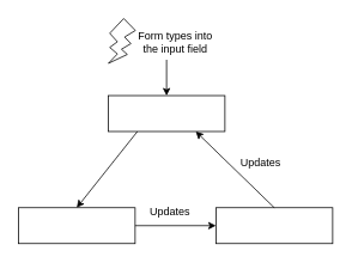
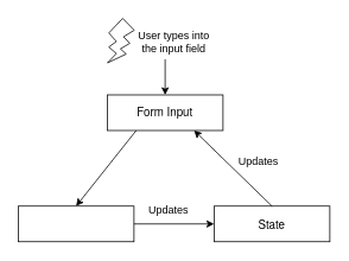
- <mxCell id="13" value="Form types into the input field" style="text;html=1;strokeColor=none;fillColor=none;align=center;verticalAlign=middle;whiteSpace=wrap;rounded=0;" parent="1" vertex="1"><mxGeometry x="145" y="32" width="100" height="30" as="geometry" /></mxCell>
+ <mxCell id="13" value="User types into the input field" style="text;html=1;strokeColor=none;fillColor=none;align=center;verticalAlign=middle;whiteSpace=wrap;rounded=0;" parent="1" vertex="1"><mxGeometry x="145" y="32" width="100" height="30" as="geometry" /></mxCell>
+ <mxCell id="5" value="&lt;p style=&quot;margin: 0px; font-variant-numeric: normal; font-variant-east-asian: normal; font-stretch: normal; font-size: 13px; line-height: normal; font-family: &amp;quot;Helvetica Neue&amp;quot;; text-align: start;&quot; class=&quot;p1&quot;&gt;Form Input&lt;/p&gt;" style="text;html=1;strokeColor=none;fillColor=none;align=center;verticalAlign=middle;whiteSpace=wrap;rounded=0;fontSize=12;fontFamily=Helvetica;" parent="1" vertex="1"><mxGeometry x="148.25" y="110" width="73.5" height="30" as="geometry" /></mxCell>
+ <mxCell id="3" value="&lt;p style=&quot;margin: 0px; font-variant-numeric: normal; font-variant-east-asian: normal; font-stretch: normal; font-size: 13px; line-height: normal; font-family: &amp;quot;Helvetica Neue&amp;quot;; text-align: start;&quot; class=&quot;p1&quot;&gt;State&lt;/p&gt;" style="text;html=1;strokeColor=none;fillColor=none;align=center;verticalAlign=middle;whiteSpace=wrap;rounded=0;fontSize=12;fontFamily=Helvetica;" parent="1" vertex="1"><mxGeometry x="268.25" y="236" width="73.5" height="30" as="geometry" /></mxCell>
